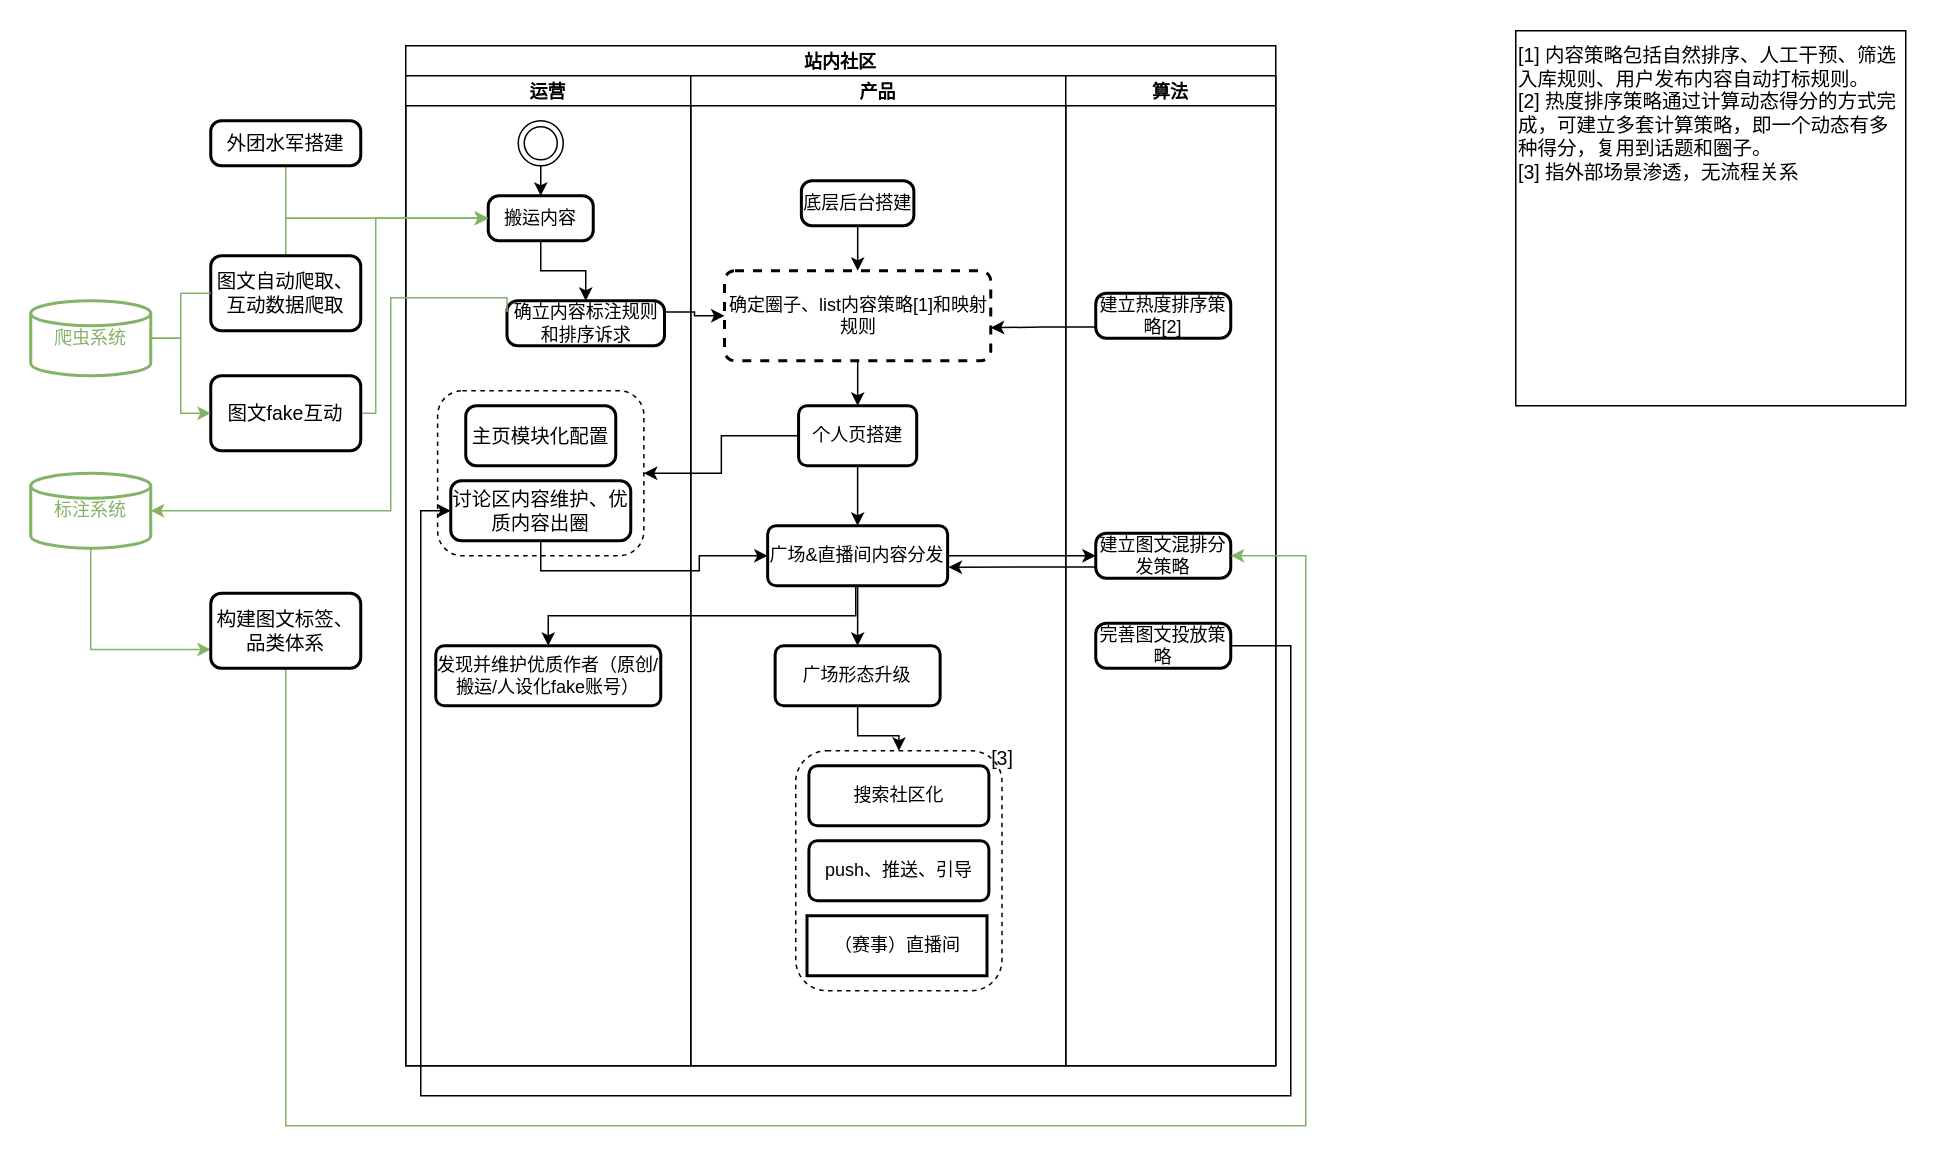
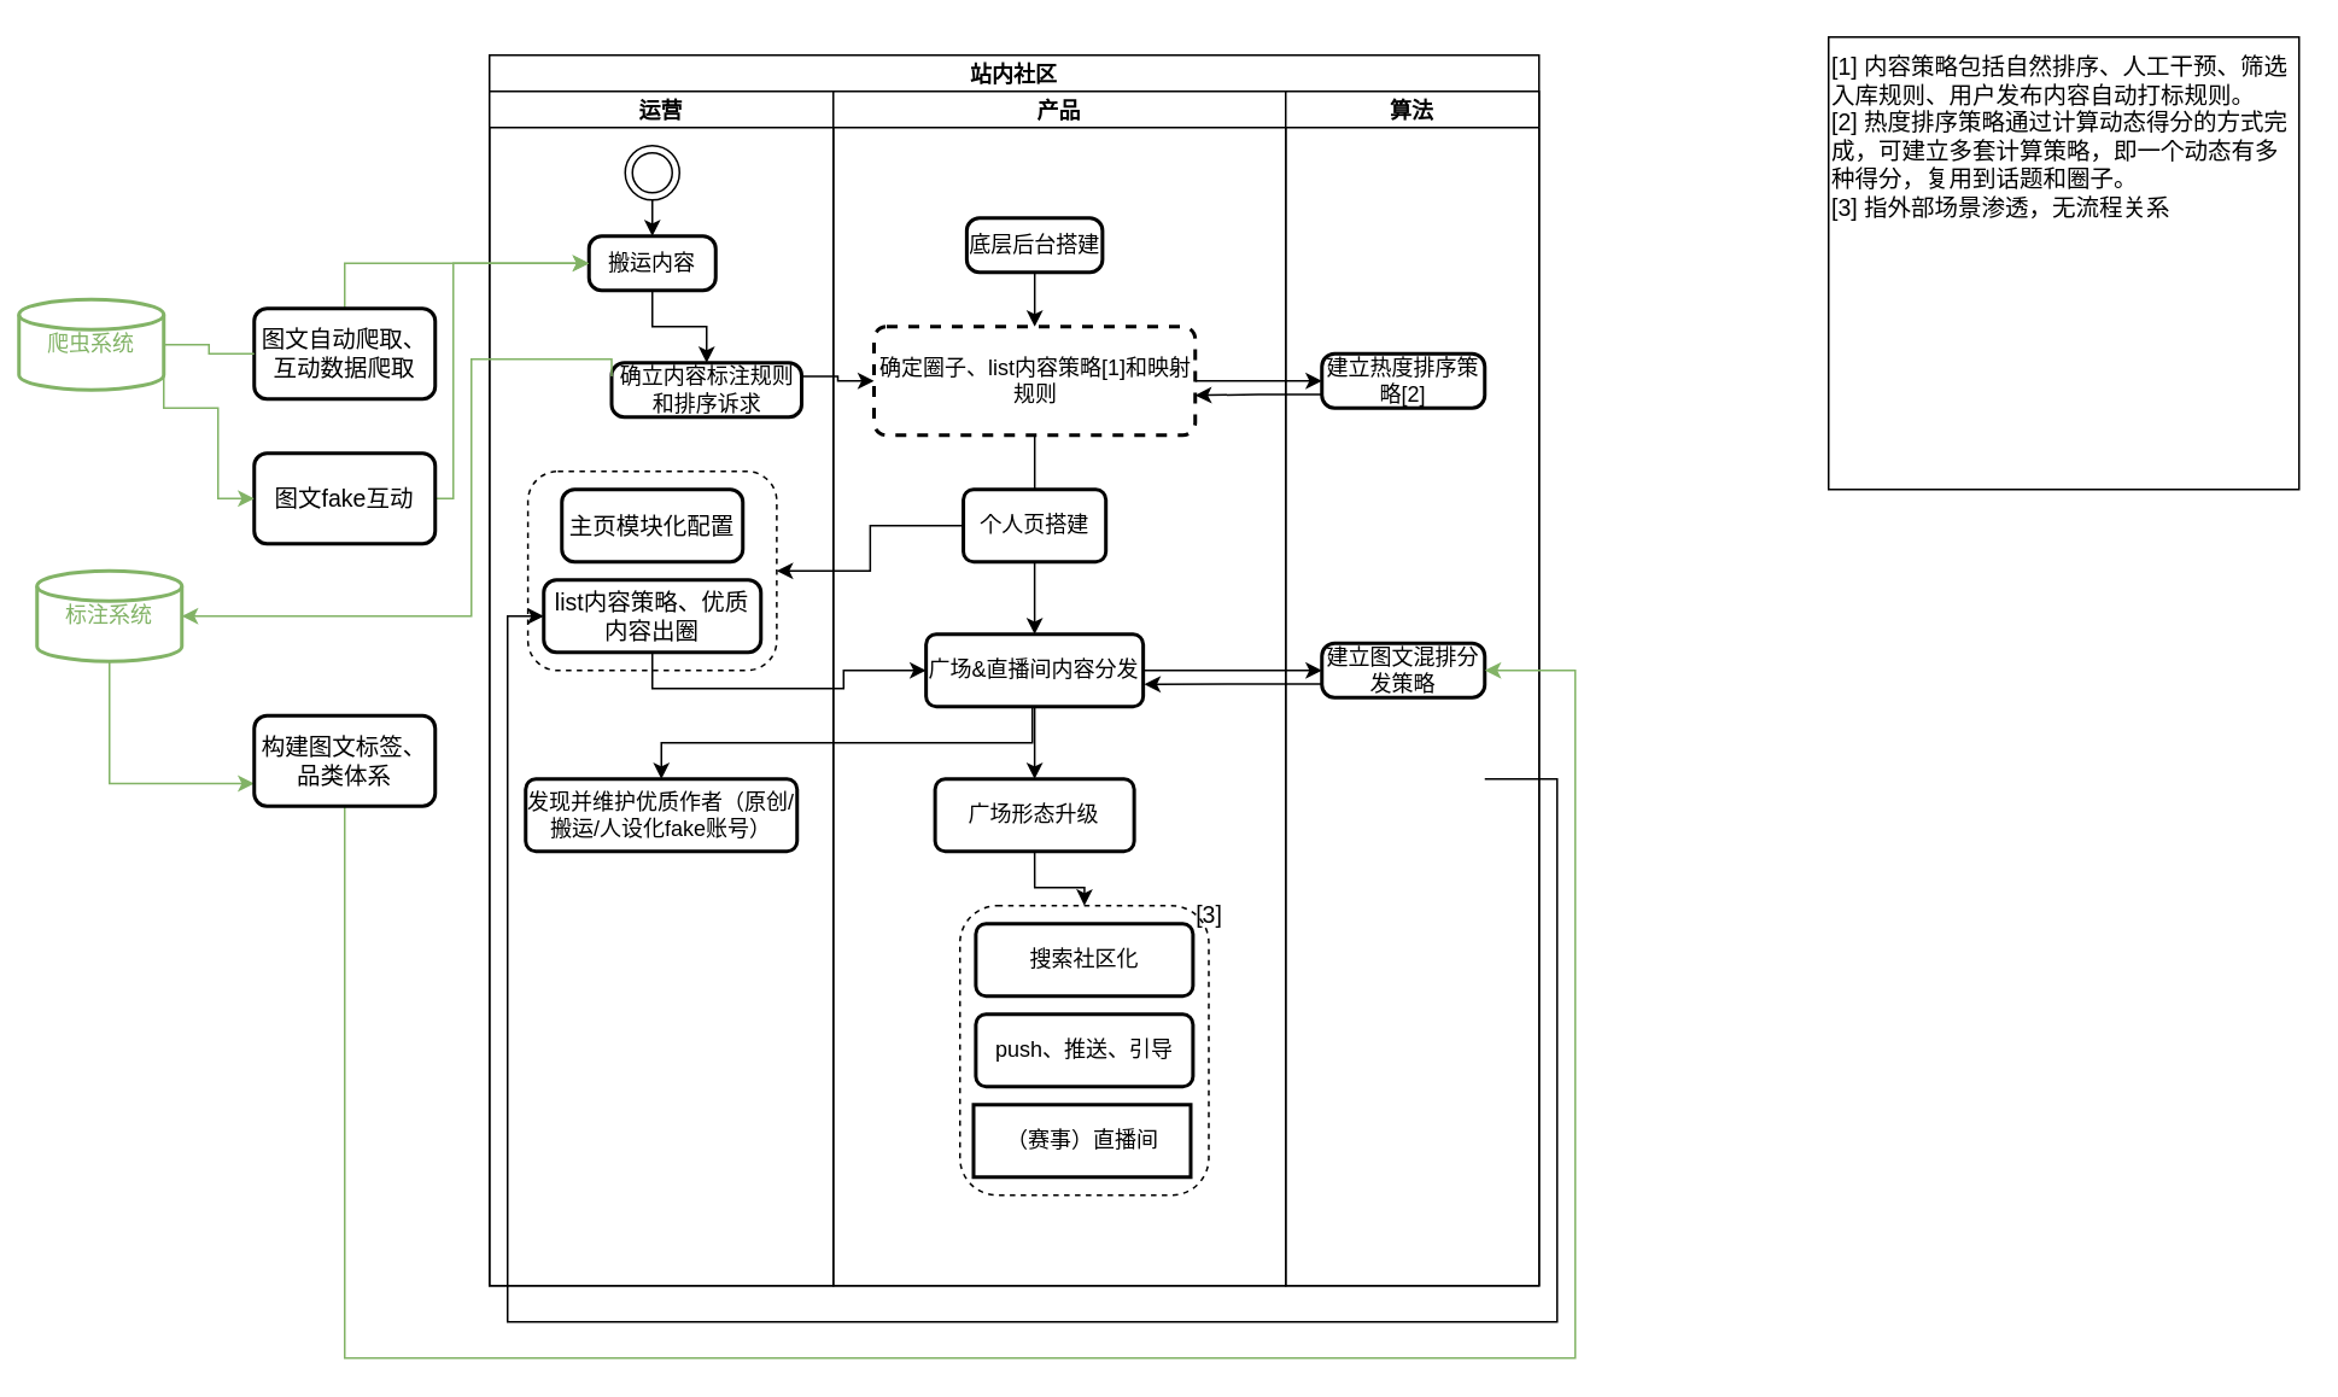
- <mxCell id="50" value="外团水军搭建" style="rounded=1;whiteSpace=wrap;html=1;absoluteArcSize=1;arcSize=14;strokeWidth=2;fontSize=13;" vertex="1" parent="1"><mxGeometry x="140" y="80" width="100" height="30" as="geometry" /></mxCell>
- <mxCell id="49" style="edgeStyle=orthogonalEdgeStyle;rounded=0;orthogonalLoop=1;jettySize=auto;html=1;exitX=0.5;exitY=1;exitDx=0;exitDy=0;fontSize=13;strokeColor=#82B366;entryX=0;entryY=0.5;entryDx=0;entryDy=0;" edge="1" parent="1" source="50" target="7"><mxGeometry relative="1" as="geometry"><mxPoint x="230" y="150" as="targetPoint" /><Array as="points"><mxPoint x="190" y="145" /></Array></mxGeometry></mxCell>
+ <mxCell id="39" style="edgeStyle=orthogonalEdgeStyle;rounded=0;orthogonalLoop=1;jettySize=auto;html=1;exitX=1;exitY=0.5;exitDx=0;exitDy=0;entryX=0;entryY=0.5;entryDx=0;entryDy=0;fontSize=13;fontColor=#FF3333;strokeColor=#000000;" edge="1" parent="2" source="17" target="32"><mxGeometry relative="1" as="geometry" /></mxCell>
- <mxCell id="56" value="爬虫系统" style="strokeWidth=2;html=1;shape=mxgraph.flowchart.database;whiteSpace=wrap;fontColor=#82B366;strokeColor=#82B366;" vertex="1" parent="1"><mxGeometry x="20" y="200" width="80" height="50" as="geometry" /></mxCell>
+ <mxCell id="56" value="爬虫系统" style="strokeWidth=2;html=1;shape=mxgraph.flowchart.database;whiteSpace=wrap;fontColor=#82B366;strokeColor=#82B366;" vertex="1" parent="1"><mxGeometry x="10" y="165" width="80" height="50" as="geometry" /></mxCell>
- <mxCell id="16" value="" style="edgeStyle=orthogonalEdgeStyle;rounded=0;orthogonalLoop=1;jettySize=auto;html=1;strokeColor=#000000;" edge="1" parent="13" source="17" target="20"><mxGeometry relative="1" as="geometry" /></mxCell>
+ <mxCell id="16" value="" style="edgeStyle=orthogonalEdgeStyle;rounded=0;orthogonalLoop=1;jettySize=auto;html=1;strokeColor=#000000;endArrow=none;" edge="1" parent="13" source="17" target="20"><mxGeometry relative="1" as="geometry" /></mxCell>
- <mxCell id="10" value="讨论区内容维护、优质内容出圈" style="rounded=1;whiteSpace=wrap;html=1;absoluteArcSize=1;arcSize=14;strokeWidth=2;fontSize=13;" vertex="1" parent="3"><mxGeometry x="30" y="270" width="120" height="40" as="geometry" /></mxCell>
+ <mxCell id="10" value="list内容策略、优质内容出圈" style="rounded=1;whiteSpace=wrap;html=1;absoluteArcSize=1;arcSize=14;strokeWidth=2;fontSize=13;" vertex="1" parent="3"><mxGeometry x="30" y="270" width="120" height="40" as="geometry" /></mxCell>
- <mxCell id="34" value="完善图文投放策略" style="rounded=1;whiteSpace=wrap;html=1;absoluteArcSize=1;arcSize=14;strokeWidth=2;" vertex="1" parent="31"><mxGeometry x="20" y="365" width="90" height="30" as="geometry" /></mxCell>
